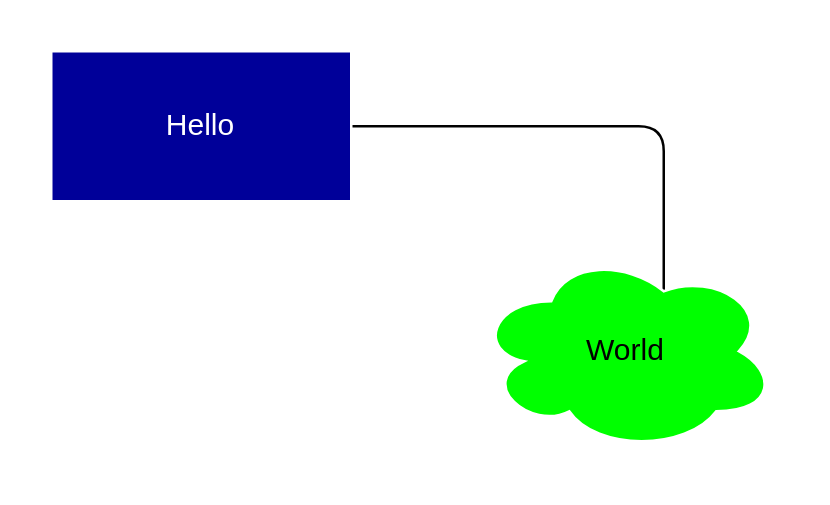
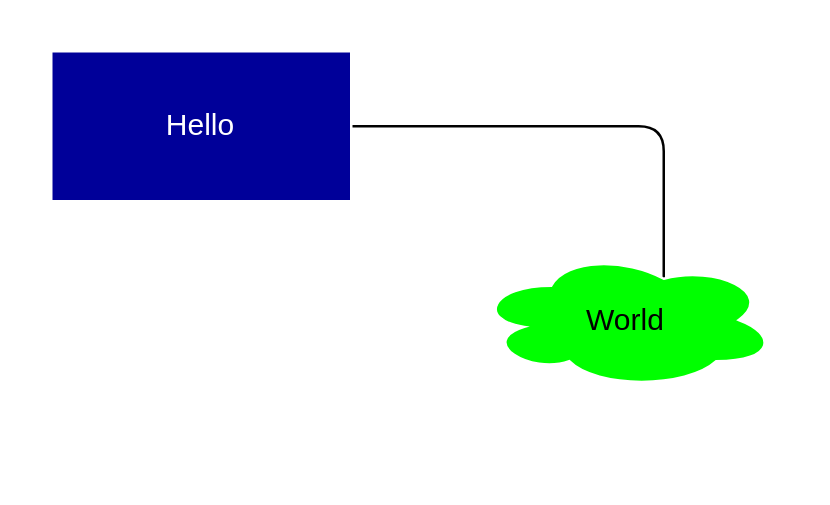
- <mxCell id="4" value="World" style="ellipse;shape=cloud;whiteSpace=wrap;html=1;strokeColor=#FFFFFF;fillColor=#00FF00;" vertex="1" parent="1"><mxGeometry x="190" y="100" width="120" height="80" as="geometry" /></mxCell>
+ <mxCell id="4" value="World" style="ellipse;shape=cloud;whiteSpace=wrap;html=1;strokeColor=#FFFFFF;fillColor=#00FF00;" vertex="1" parent="1"><mxGeometry x="190" y="100" width="120" height="55" as="geometry" /></mxCell>
